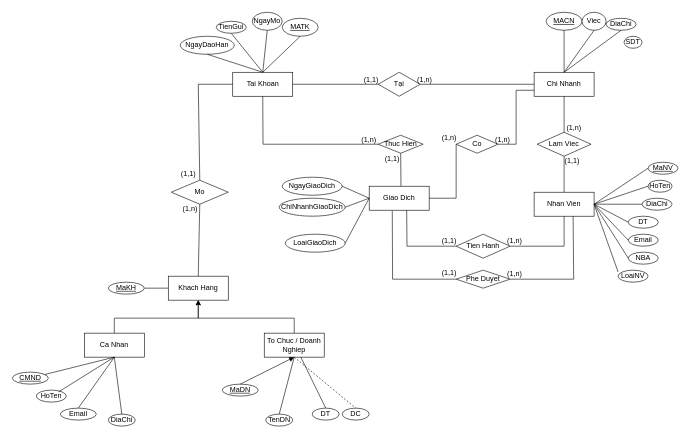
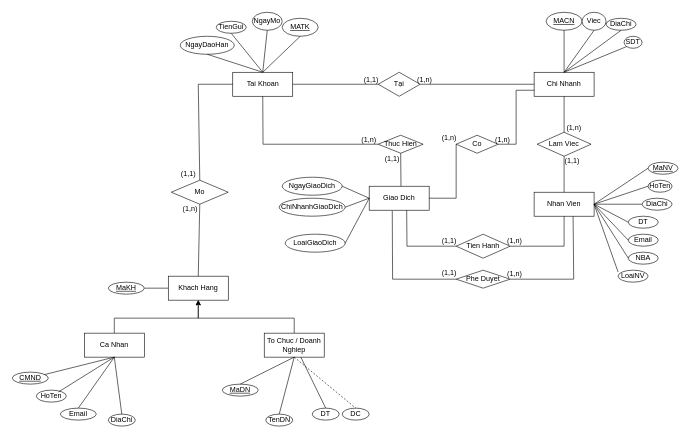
+ <mxCell id="10" value="" style="endArrow=none;html=1;rounded=0;entryX=0;entryY=1;entryDx=0;entryDy=0;exitX=0.5;exitY=0;exitDx=0;exitDy=0;" edge="1" parent="1" source="2" target="7"><mxGeometry relative="1" as="geometry"><mxPoint x="740" y="120" as="sourcePoint" /><mxPoint x="770" y="150" as="targetPoint" /></mxGeometry></mxCell>
- <mxCell id="96" value="" style="endArrow=block;html=1;rounded=0;entryX=0.5;entryY=1;entryDx=0;entryDy=0;exitX=0.5;exitY=0;exitDx=0;exitDy=0;" edge="1" parent="1" source="93" target="83"><mxGeometry relative="1" as="geometry"><mxPoint x="212.5" y="700" as="sourcePoint" /><mxPoint x="200" y="605" as="targetPoint" /></mxGeometry></mxCell>
+ <mxCell id="96" value="" style="endArrow=none;html=1;rounded=0;entryX=0.5;entryY=1;entryDx=0;entryDy=0;exitX=0.5;exitY=0;exitDx=0;exitDy=0;" edge="1" parent="1" source="93" target="83"><mxGeometry relative="1" as="geometry"><mxPoint x="212.5" y="700" as="sourcePoint" /><mxPoint x="200" y="605" as="targetPoint" /></mxGeometry></mxCell>
